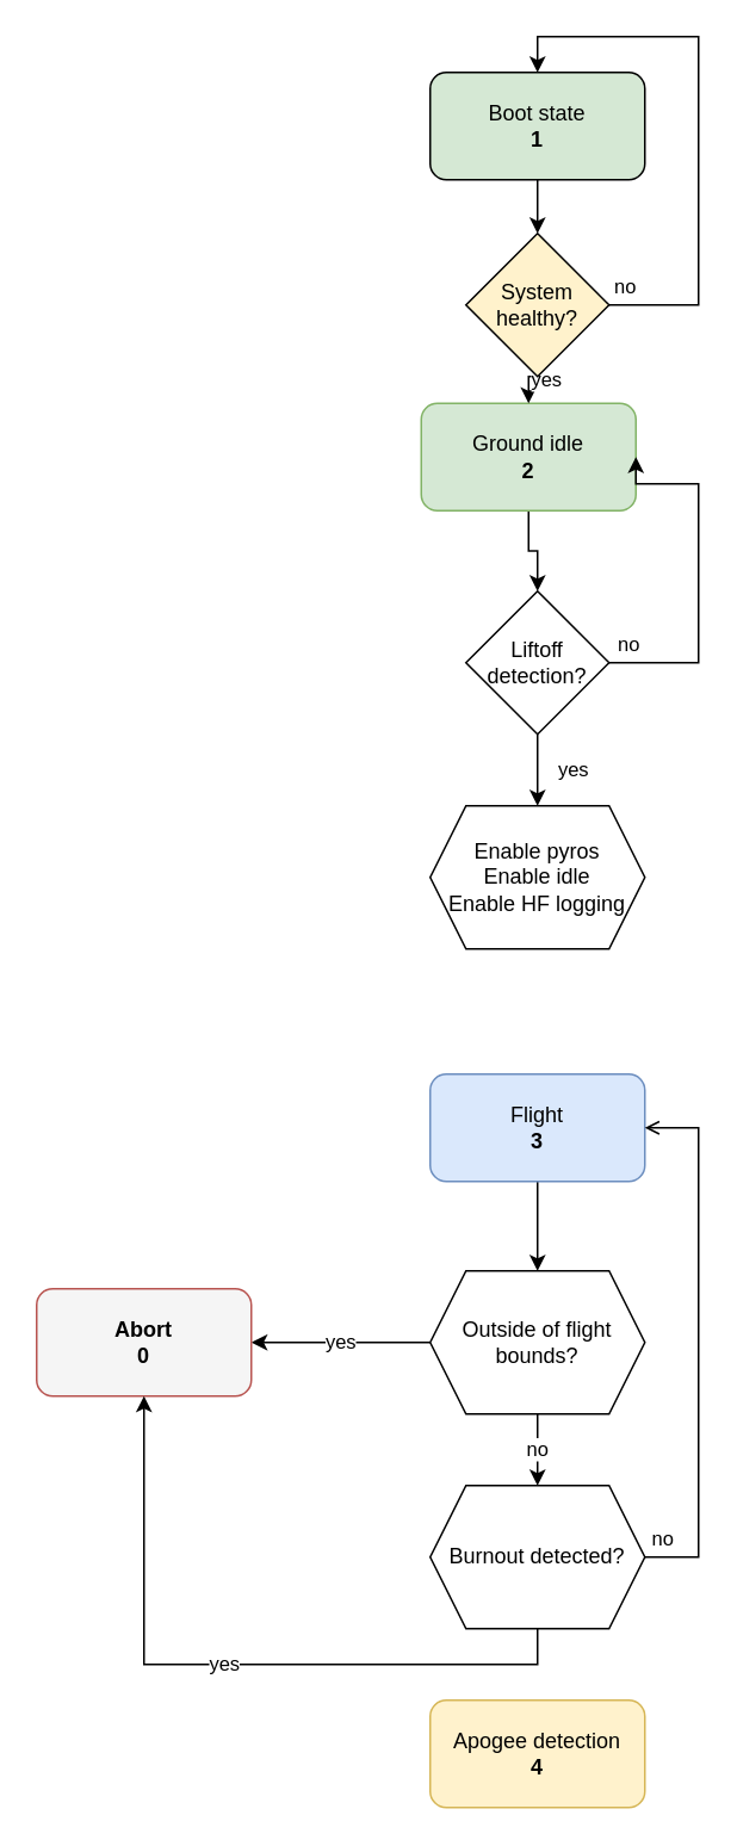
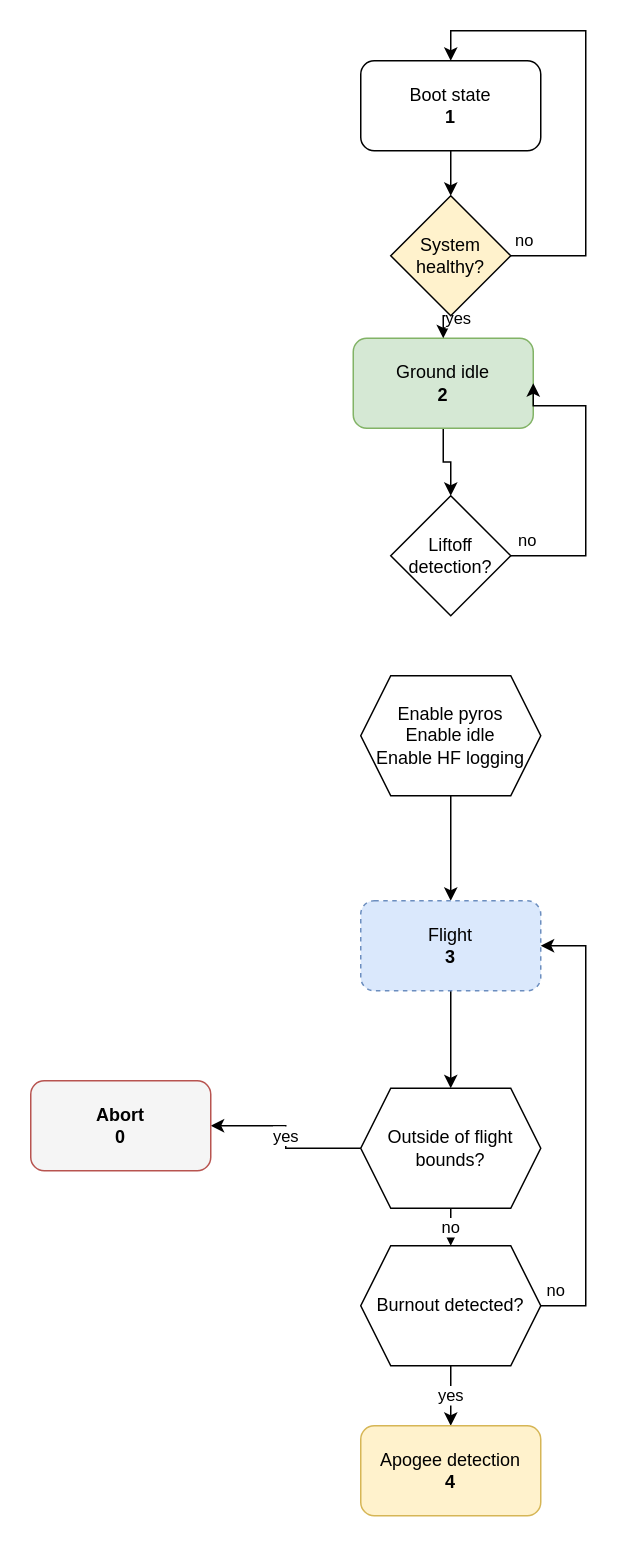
- <mxCell id="3" value="Boot state&lt;br&gt;&lt;b&gt;1&lt;/b&gt;" style="rounded=1;whiteSpace=wrap;html=1;fillColor=#d5e8d4;" vertex="1" parent="1"><mxGeometry x="240" y="40" width="120" height="60" as="geometry" /></mxCell>
+ <mxCell id="3" value="Boot state&lt;br&gt;&lt;b&gt;1&lt;/b&gt;" style="rounded=1;whiteSpace=wrap;html=1;" vertex="1" parent="1"><mxGeometry x="240" y="40" width="120" height="60" as="geometry" /></mxCell>
- <mxCell id="9" value="yes" style="edgeStyle=orthogonalEdgeStyle;rounded=0;orthogonalLoop=1;jettySize=auto;html=1;exitX=0.5;exitY=1;exitDx=0;exitDy=0;entryX=0.5;entryY=0;entryDx=0;entryDy=0;" edge="1" parent="1" source="10" target="13"><mxGeometry y="20" relative="1" as="geometry"><mxPoint as="offset" /></mxGeometry></mxCell>
+ <mxCell id="12" style="edgeStyle=orthogonalEdgeStyle;rounded=0;orthogonalLoop=1;jettySize=auto;html=1;exitX=0.5;exitY=1;exitDx=0;exitDy=0;entryX=0.5;entryY=0;entryDx=0;entryDy=0;" edge="1" parent="1" source="13" target="15"><mxGeometry relative="1" as="geometry" /></mxCell>
- <mxCell id="15" value="Flight&lt;br&gt;&lt;b&gt;3&lt;/b&gt;" style="rounded=1;whiteSpace=wrap;html=1;fillColor=#dae8fc;strokeColor=#6c8ebf;" vertex="1" parent="1"><mxGeometry x="240" y="600" width="120" height="60" as="geometry" /></mxCell>
+ <mxCell id="15" value="Flight&lt;br&gt;&lt;b&gt;3&lt;/b&gt;" style="rounded=1;whiteSpace=wrap;html=1;fillColor=#dae8fc;strokeColor=#6c8ebf;dashed=1;" vertex="1" parent="1"><mxGeometry x="240" y="600" width="120" height="60" as="geometry" /></mxCell>
- <mxCell id="20" value="no" style="edgeStyle=orthogonalEdgeStyle;rounded=0;orthogonalLoop=1;jettySize=auto;html=1;exitX=1;exitY=0.5;exitDx=0;exitDy=0;entryX=1;entryY=0.5;entryDx=0;entryDy=0;endArrow=open;" edge="1" parent="1" source="22" target="15"><mxGeometry x="-0.933" y="10" relative="1" as="geometry"><Array as="points"><mxPoint x="390" y="870" /><mxPoint x="390" y="630" /></Array><mxPoint as="offset" /></mxGeometry></mxCell>
+ <mxCell id="20" value="no" style="edgeStyle=orthogonalEdgeStyle;rounded=0;orthogonalLoop=1;jettySize=auto;html=1;exitX=1;exitY=0.5;exitDx=0;exitDy=0;entryX=1;entryY=0.5;entryDx=0;entryDy=0;" edge="1" parent="1" source="22" target="15"><mxGeometry x="-0.933" y="10" relative="1" as="geometry"><Array as="points"><mxPoint x="390" y="870" /><mxPoint x="390" y="630" /></Array><mxPoint as="offset" /></mxGeometry></mxCell>
- <mxCell id="18" value="Outside of flight bounds?" style="shape=hexagon;perimeter=hexagonPerimeter2;whiteSpace=wrap;html=1;fixedSize=1;" vertex="1" parent="1"><mxGeometry x="240" y="710" width="120" height="80" as="geometry" /></mxCell>
+ <mxCell id="18" value="Outside of flight bounds?" style="shape=hexagon;perimeter=hexagonPerimeter2;whiteSpace=wrap;html=1;fixedSize=1;" vertex="1" parent="1"><mxGeometry x="240" y="725" width="120" height="80" as="geometry" /></mxCell>
- <mxCell id="21" value="yes" style="edgeStyle=orthogonalEdgeStyle;rounded=0;orthogonalLoop=1;jettySize=auto;html=1;exitX=0.5;exitY=1;exitDx=0;exitDy=0;" edge="1" parent="1" source="22" target="19"><mxGeometry relative="1" as="geometry" /></mxCell>
+ <mxCell id="21" value="yes" style="edgeStyle=orthogonalEdgeStyle;rounded=0;orthogonalLoop=1;jettySize=auto;html=1;exitX=0.5;exitY=1;exitDx=0;exitDy=0;entryX=0.5;entryY=0;entryDx=0;entryDy=0;" edge="1" parent="1" source="22" target="23"><mxGeometry relative="1" as="geometry" /></mxCell>
